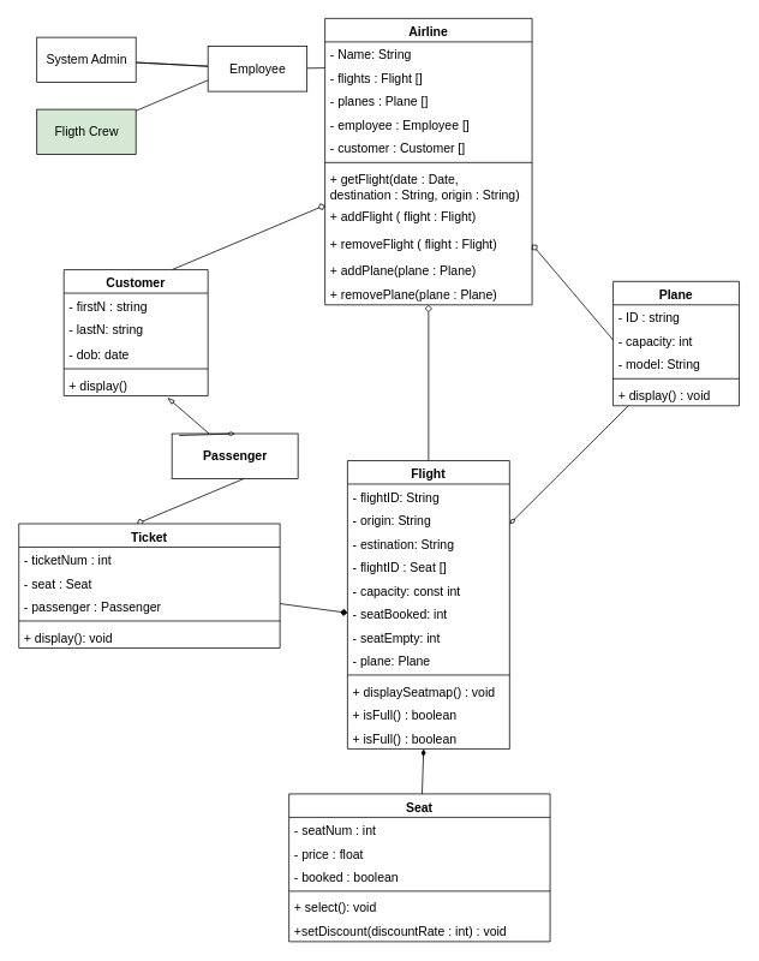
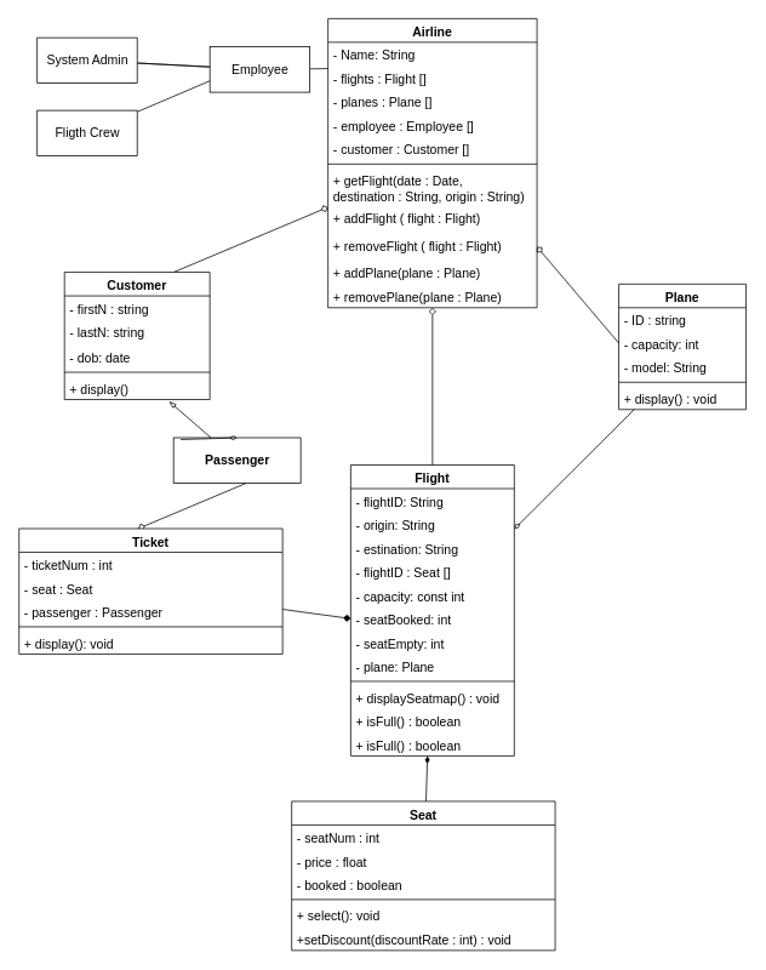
- <mxCell id="8" value="Fligth Crew" style="html=1;fontSize=14;fillColor=#d5e8d4;" parent="1" vertex="1"><mxGeometry x="40" y="121" width="110" height="50" as="geometry" /></mxCell>
+ <mxCell id="8" value="Fligth Crew" style="html=1;fontSize=14;" parent="1" vertex="1"><mxGeometry x="40" y="121" width="110" height="50" as="geometry" /></mxCell>
